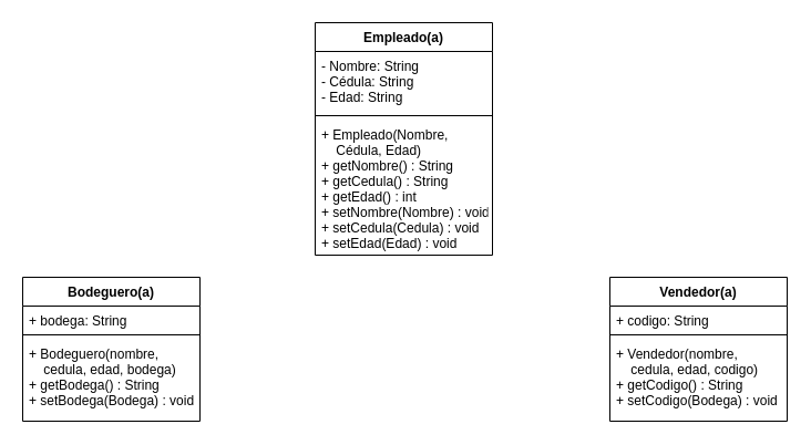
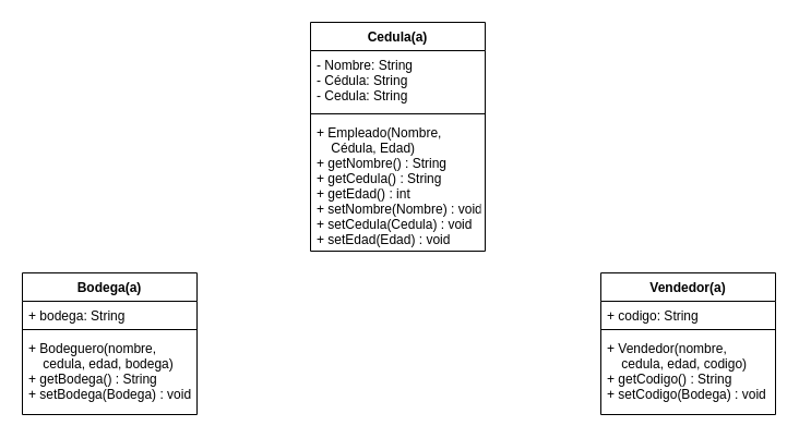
- <mxCell id="2" value="Empleado(a)" style="swimlane;fontStyle=1;align=center;verticalAlign=top;childLayout=stackLayout;horizontal=1;startSize=26;horizontalStack=0;resizeParent=1;resizeParentMax=0;resizeLast=0;collapsible=1;marginBottom=0;" vertex="1" parent="1"><mxGeometry x="284" y="20" width="160" height="210" as="geometry" /></mxCell>
+ <mxCell id="2" value="Cedula(a)" style="swimlane;fontStyle=1;align=center;verticalAlign=top;childLayout=stackLayout;horizontal=1;startSize=26;horizontalStack=0;resizeParent=1;resizeParentMax=0;resizeLast=0;collapsible=1;marginBottom=0;" vertex="1" parent="1"><mxGeometry x="284" y="20" width="160" height="210" as="geometry" /></mxCell>
- <mxCell id="3" value="- Nombre: String&#10;- Cédula: String&#10;- Edad: String" style="text;strokeColor=none;fillColor=none;align=left;verticalAlign=top;spacingLeft=4;spacingRight=4;overflow=hidden;rotatable=0;points=[[0,0.5],[1,0.5]];portConstraint=eastwest;" vertex="1" parent="2"><mxGeometry y="26" width="160" height="54" as="geometry" /></mxCell>
+ <mxCell id="3" value="- Nombre: String&#10;- Cédula: String&#10;- Cedula: String" style="text;strokeColor=none;fillColor=none;align=left;verticalAlign=top;spacingLeft=4;spacingRight=4;overflow=hidden;rotatable=0;points=[[0,0.5],[1,0.5]];portConstraint=eastwest;" vertex="1" parent="2"><mxGeometry y="26" width="160" height="54" as="geometry" /></mxCell>
- <mxCell id="6" value="Bodeguero(a)" style="swimlane;fontStyle=1;align=center;verticalAlign=top;childLayout=stackLayout;horizontal=1;startSize=26;horizontalStack=0;resizeParent=1;resizeParentMax=0;resizeLast=0;collapsible=1;marginBottom=0;" vertex="1" parent="1"><mxGeometry x="20" y="250" width="160" height="130" as="geometry" /></mxCell>
+ <mxCell id="6" value="Bodega(a)" style="swimlane;fontStyle=1;align=center;verticalAlign=top;childLayout=stackLayout;horizontal=1;startSize=26;horizontalStack=0;resizeParent=1;resizeParentMax=0;resizeLast=0;collapsible=1;marginBottom=0;" vertex="1" parent="1"><mxGeometry x="20" y="250" width="160" height="130" as="geometry" /></mxCell>
